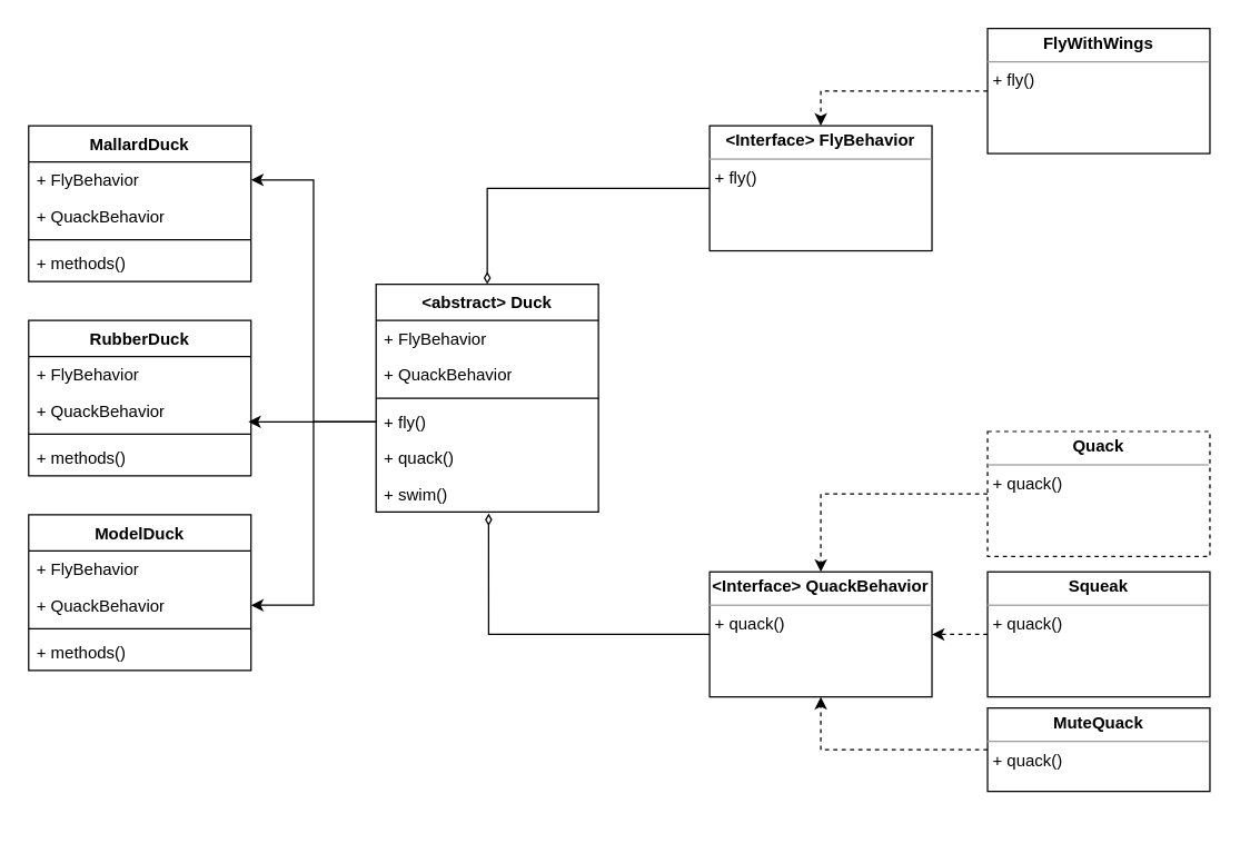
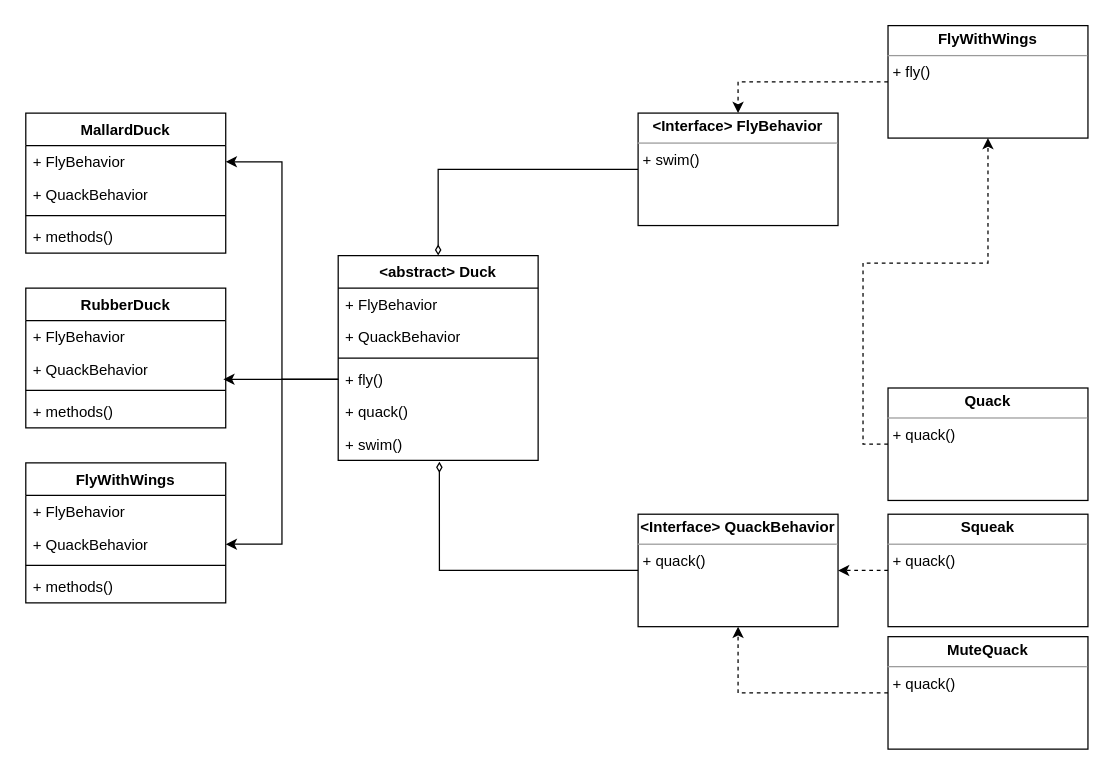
- <mxCell id="3" value="&lt;p style=&quot;margin:0px;margin-top:4px;text-align:center;&quot;&gt;&lt;b&gt;&amp;lt;Interface&amp;gt; FlyBehavior&lt;br&gt;&lt;/b&gt;&lt;/p&gt;&lt;hr size=&quot;1&quot;&gt;&lt;p style=&quot;margin:0px;margin-left:4px;&quot;&gt;+ fly()&lt;/p&gt;" style="verticalAlign=top;align=left;overflow=fill;html=1;whiteSpace=wrap;" vertex="1" parent="1"><mxGeometry x="510" y="90" width="160" height="90" as="geometry" /></mxCell>
+ <mxCell id="3" value="&lt;p style=&quot;margin:0px;margin-top:4px;text-align:center;&quot;&gt;&lt;b&gt;&amp;lt;Interface&amp;gt; FlyBehavior&lt;br&gt;&lt;/b&gt;&lt;/p&gt;&lt;hr size=&quot;1&quot;&gt;&lt;p style=&quot;margin:0px;margin-left:4px;&quot;&gt;+ swim()&lt;/p&gt;" style="verticalAlign=top;align=left;overflow=fill;html=1;whiteSpace=wrap;" vertex="1" parent="1"><mxGeometry x="510" y="90" width="160" height="90" as="geometry" /></mxCell>
- <mxCell id="7" style="edgeStyle=orthogonalEdgeStyle;rounded=0;orthogonalLoop=1;jettySize=auto;html=1;exitX=0;exitY=0.5;exitDx=0;exitDy=0;entryX=0.5;entryY=0;entryDx=0;entryDy=0;dashed=1;" edge="1" parent="1" source="8" target="6"><mxGeometry relative="1" as="geometry" /></mxCell>
+ <mxCell id="7" style="edgeStyle=orthogonalEdgeStyle;rounded=0;orthogonalLoop=1;jettySize=auto;html=1;exitX=0;exitY=0.5;exitDx=0;exitDy=0;dashed=1;" edge="1" parent="1" source="8" target="5"><mxGeometry relative="1" as="geometry" /></mxCell>
- <mxCell id="8" value="&lt;p style=&quot;margin:0px;margin-top:4px;text-align:center;&quot;&gt;&lt;b&gt;Quack&lt;br&gt;&lt;/b&gt;&lt;/p&gt;&lt;hr size=&quot;1&quot;&gt;&lt;p style=&quot;margin:0px;margin-left:4px;&quot;&gt;+ quack()&lt;/p&gt;" style="verticalAlign=top;align=left;overflow=fill;html=1;whiteSpace=wrap;dashed=1;" vertex="1" parent="1"><mxGeometry x="710" y="310" width="160" height="90" as="geometry" /></mxCell>
+ <mxCell id="8" value="&lt;p style=&quot;margin:0px;margin-top:4px;text-align:center;&quot;&gt;&lt;b&gt;Quack&lt;br&gt;&lt;/b&gt;&lt;/p&gt;&lt;hr size=&quot;1&quot;&gt;&lt;p style=&quot;margin:0px;margin-left:4px;&quot;&gt;+ quack()&lt;/p&gt;" style="verticalAlign=top;align=left;overflow=fill;html=1;whiteSpace=wrap;" vertex="1" parent="1"><mxGeometry x="710" y="310" width="160" height="90" as="geometry" /></mxCell>
- <mxCell id="25" value="ModelDuck" style="swimlane;fontStyle=1;align=center;verticalAlign=top;childLayout=stackLayout;horizontal=1;startSize=26;horizontalStack=0;resizeParent=1;resizeParentMax=0;resizeLast=0;collapsible=1;marginBottom=0;whiteSpace=wrap;html=1;" vertex="1" parent="1"><mxGeometry x="20" y="370" width="160" height="112" as="geometry" /></mxCell>
+ <mxCell id="25" value="FlyWithWings" style="swimlane;fontStyle=1;align=center;verticalAlign=top;childLayout=stackLayout;horizontal=1;startSize=26;horizontalStack=0;resizeParent=1;resizeParentMax=0;resizeLast=0;collapsible=1;marginBottom=0;whiteSpace=wrap;html=1;" vertex="1" parent="1"><mxGeometry x="20" y="370" width="160" height="112" as="geometry" /></mxCell>
- <mxCell id="12" value="&lt;p style=&quot;margin:0px;margin-top:4px;text-align:center;&quot;&gt;&lt;b&gt;MuteQuack&lt;br&gt;&lt;/b&gt;&lt;/p&gt;&lt;hr size=&quot;1&quot;&gt;&lt;p style=&quot;margin:0px;margin-left:4px;&quot;&gt;+ quack()&lt;/p&gt;" style="verticalAlign=top;align=left;overflow=fill;html=1;whiteSpace=wrap;" vertex="1" parent="1"><mxGeometry x="710" y="509" width="160" height="60" as="geometry" /></mxCell>
+ <mxCell id="12" value="&lt;p style=&quot;margin:0px;margin-top:4px;text-align:center;&quot;&gt;&lt;b&gt;MuteQuack&lt;br&gt;&lt;/b&gt;&lt;/p&gt;&lt;hr size=&quot;1&quot;&gt;&lt;p style=&quot;margin:0px;margin-left:4px;&quot;&gt;+ quack()&lt;/p&gt;" style="verticalAlign=top;align=left;overflow=fill;html=1;whiteSpace=wrap;" vertex="1" parent="1"><mxGeometry x="710" y="509" width="160" height="90" as="geometry" /></mxCell>
